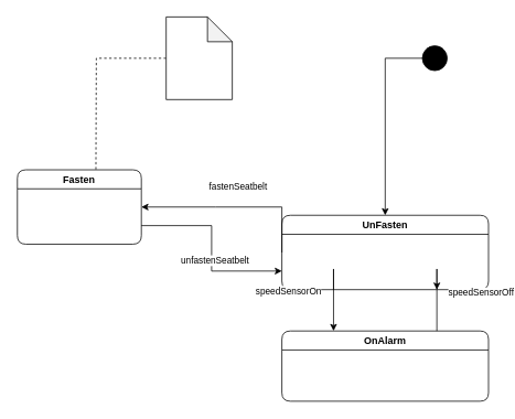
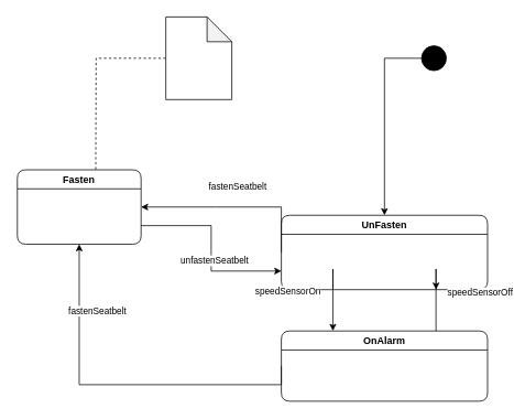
+ <mxCell id="10" style="edgeStyle=orthogonalEdgeStyle;rounded=0;orthogonalLoop=1;jettySize=auto;html=1;exitX=0;exitY=0.5;exitDx=0;exitDy=0;entryX=0.5;entryY=1;entryDx=0;entryDy=0;" parent="1" source="7" target="18" edge="1"><mxGeometry relative="1" as="geometry"><mxPoint x="115" y="295" as="targetPoint" /><mxPoint x="200" y="393.75" as="sourcePoint" /><Array as="points"><mxPoint x="340" y="465" /><mxPoint x="95" y="465" /></Array></mxGeometry></mxCell>
+ <mxCell id="11" value="fastenSeatbelt" style="edgeLabel;html=1;align=center;verticalAlign=middle;resizable=0;points=[];" parent="10" vertex="1" connectable="0"><mxGeometry x="-0.087" y="1" relative="1" as="geometry"><mxPoint x="-46" y="-91" as="offset" /></mxGeometry></mxCell>
